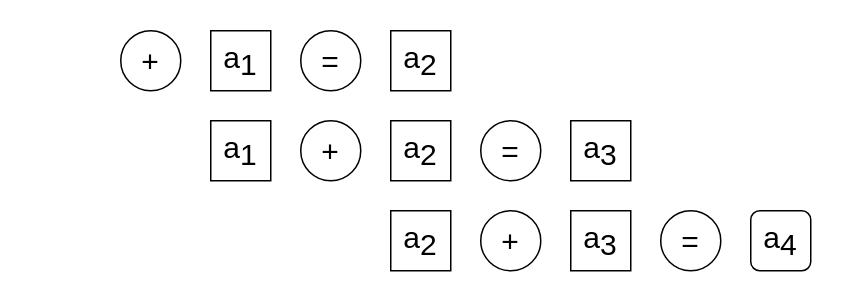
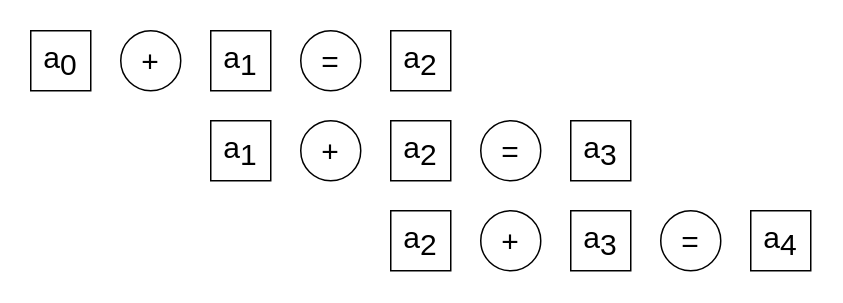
+ <mxCell id="2" value="a&lt;sub style=&quot;font-size: 20px;&quot;&gt;0&lt;/sub&gt;" style="whiteSpace=wrap;html=1;aspect=fixed;fontSize=20;" vertex="1" parent="1"><mxGeometry x="20" y="20" width="40" height="40" as="geometry" /></mxCell>
- <mxCell id="6" value="a&lt;sub style=&quot;font-size: 20px;&quot;&gt;4&lt;/sub&gt;" style="whiteSpace=wrap;html=1;aspect=fixed;fontSize=20;rounded=1;" vertex="1" parent="1"><mxGeometry x="500" y="140" width="40" height="40" as="geometry" /></mxCell>
+ <mxCell id="6" value="a&lt;sub style=&quot;font-size: 20px;&quot;&gt;4&lt;/sub&gt;" style="whiteSpace=wrap;html=1;aspect=fixed;fontSize=20;" vertex="1" parent="1"><mxGeometry x="500" y="140" width="40" height="40" as="geometry" /></mxCell>
